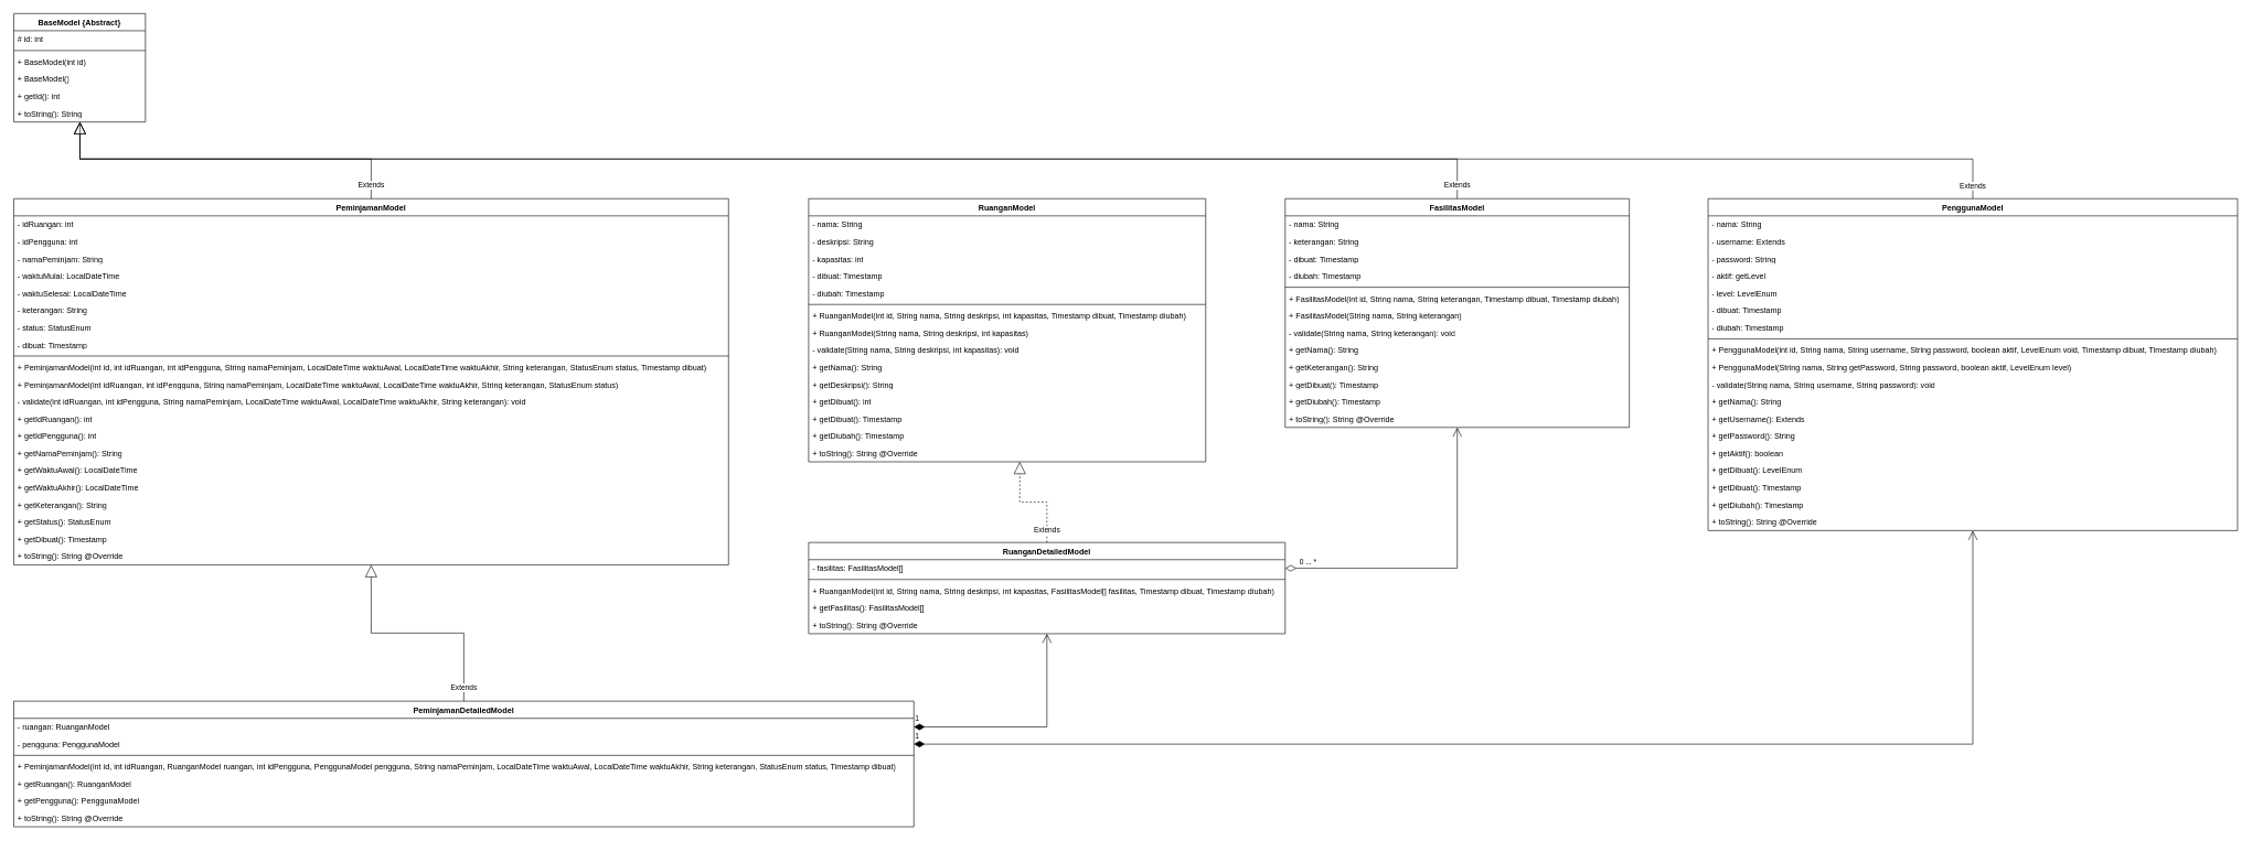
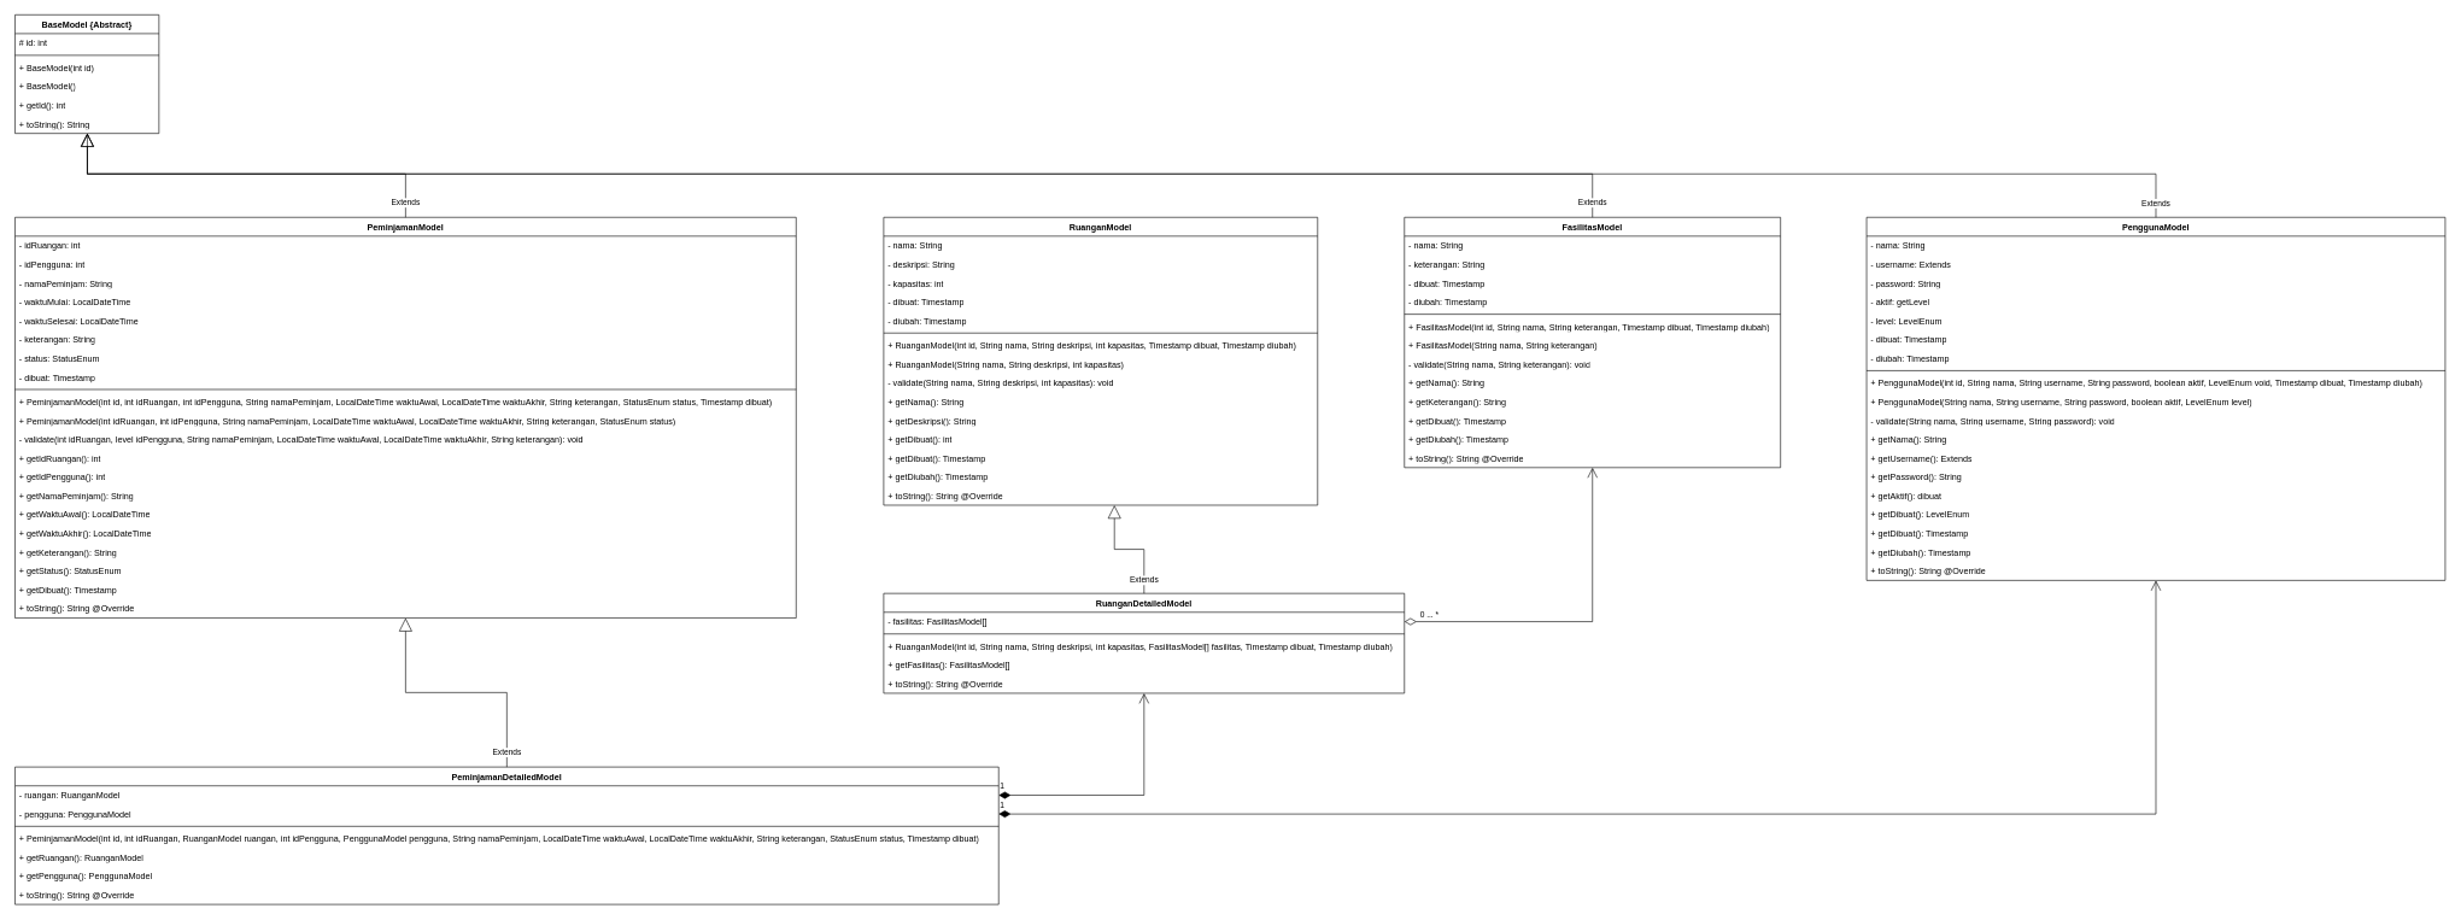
- <mxCell id="91" value="+ PenggunaModel(String nama, String getPassword, String password, boolean aktif, LevelEnum level)" style="text;strokeColor=none;fillColor=none;align=left;verticalAlign=top;spacingLeft=4;spacingRight=4;overflow=hidden;rotatable=0;points=[[0,0.5],[1,0.5]];portConstraint=eastwest;whiteSpace=wrap;html=1;" parent="81" vertex="1"><mxGeometry y="242" width="800" height="26" as="geometry" /></mxCell>
+ <mxCell id="91" value="+ PenggunaModel(String nama, String username, String password, boolean aktif, LevelEnum level)" style="text;strokeColor=none;fillColor=none;align=left;verticalAlign=top;spacingLeft=4;spacingRight=4;overflow=hidden;rotatable=0;points=[[0,0.5],[1,0.5]];portConstraint=eastwest;whiteSpace=wrap;html=1;" parent="81" vertex="1"><mxGeometry y="242" width="800" height="26" as="geometry" /></mxCell>
- <mxCell id="60" value="- validate(int idRuangan, int idPengguna, String namaPeminjam, LocalDateTime waktuAwal, LocalDateTime waktuAkhir, String keterangan): void" style="text;strokeColor=none;fillColor=none;align=left;verticalAlign=top;spacingLeft=4;spacingRight=4;overflow=hidden;rotatable=0;points=[[0,0.5],[1,0.5]];portConstraint=eastwest;whiteSpace=wrap;html=1;" parent="48" vertex="1"><mxGeometry y="294" width="1080" height="26" as="geometry" /></mxCell>
+ <mxCell id="60" value="- validate(int idRuangan, level idPengguna, String namaPeminjam, LocalDateTime waktuAwal, LocalDateTime waktuAkhir, String keterangan): void" style="text;strokeColor=none;fillColor=none;align=left;verticalAlign=top;spacingLeft=4;spacingRight=4;overflow=hidden;rotatable=0;points=[[0,0.5],[1,0.5]];portConstraint=eastwest;whiteSpace=wrap;html=1;" parent="48" vertex="1"><mxGeometry y="294" width="1080" height="26" as="geometry" /></mxCell>
- <mxCell id="96" value="+ getAktif(): boolean" style="text;strokeColor=none;fillColor=none;align=left;verticalAlign=top;spacingLeft=4;spacingRight=4;overflow=hidden;rotatable=0;points=[[0,0.5],[1,0.5]];portConstraint=eastwest;whiteSpace=wrap;html=1;" parent="81" vertex="1"><mxGeometry y="372" width="800" height="26" as="geometry" /></mxCell>
+ <mxCell id="96" value="+ getAktif(): dibuat" style="text;strokeColor=none;fillColor=none;align=left;verticalAlign=top;spacingLeft=4;spacingRight=4;overflow=hidden;rotatable=0;points=[[0,0.5],[1,0.5]];portConstraint=eastwest;whiteSpace=wrap;html=1;" parent="81" vertex="1"><mxGeometry y="372" width="800" height="26" as="geometry" /></mxCell>
- <mxCell id="46" value="Extends" style="endArrow=block;endSize=16;endFill=0;html=1;rounded=0;exitX=0.5;exitY=0;exitDx=0;exitDy=0;edgeStyle=orthogonalEdgeStyle;dashed=1;" parent="1" source="40" target="2" edge="1"><mxGeometry x="-0.78" width="160" relative="1" as="geometry"><mxPoint x="1421" y="710" as="sourcePoint" /><mxPoint x="1581" y="710" as="targetPoint" /><Array as="points"><mxPoint x="1581" y="759" /><mxPoint x="1540" y="759" /></Array><mxPoint as="offset" /></mxGeometry></mxCell>
+ <mxCell id="46" value="Extends" style="endArrow=block;endSize=16;endFill=0;html=1;rounded=0;exitX=0.5;exitY=0;exitDx=0;exitDy=0;edgeStyle=orthogonalEdgeStyle;" parent="1" source="40" target="2" edge="1"><mxGeometry x="-0.78" width="160" relative="1" as="geometry"><mxPoint x="1421" y="710" as="sourcePoint" /><mxPoint x="1581" y="710" as="targetPoint" /><Array as="points"><mxPoint x="1581" y="759" /><mxPoint x="1540" y="759" /></Array><mxPoint as="offset" /></mxGeometry></mxCell>
